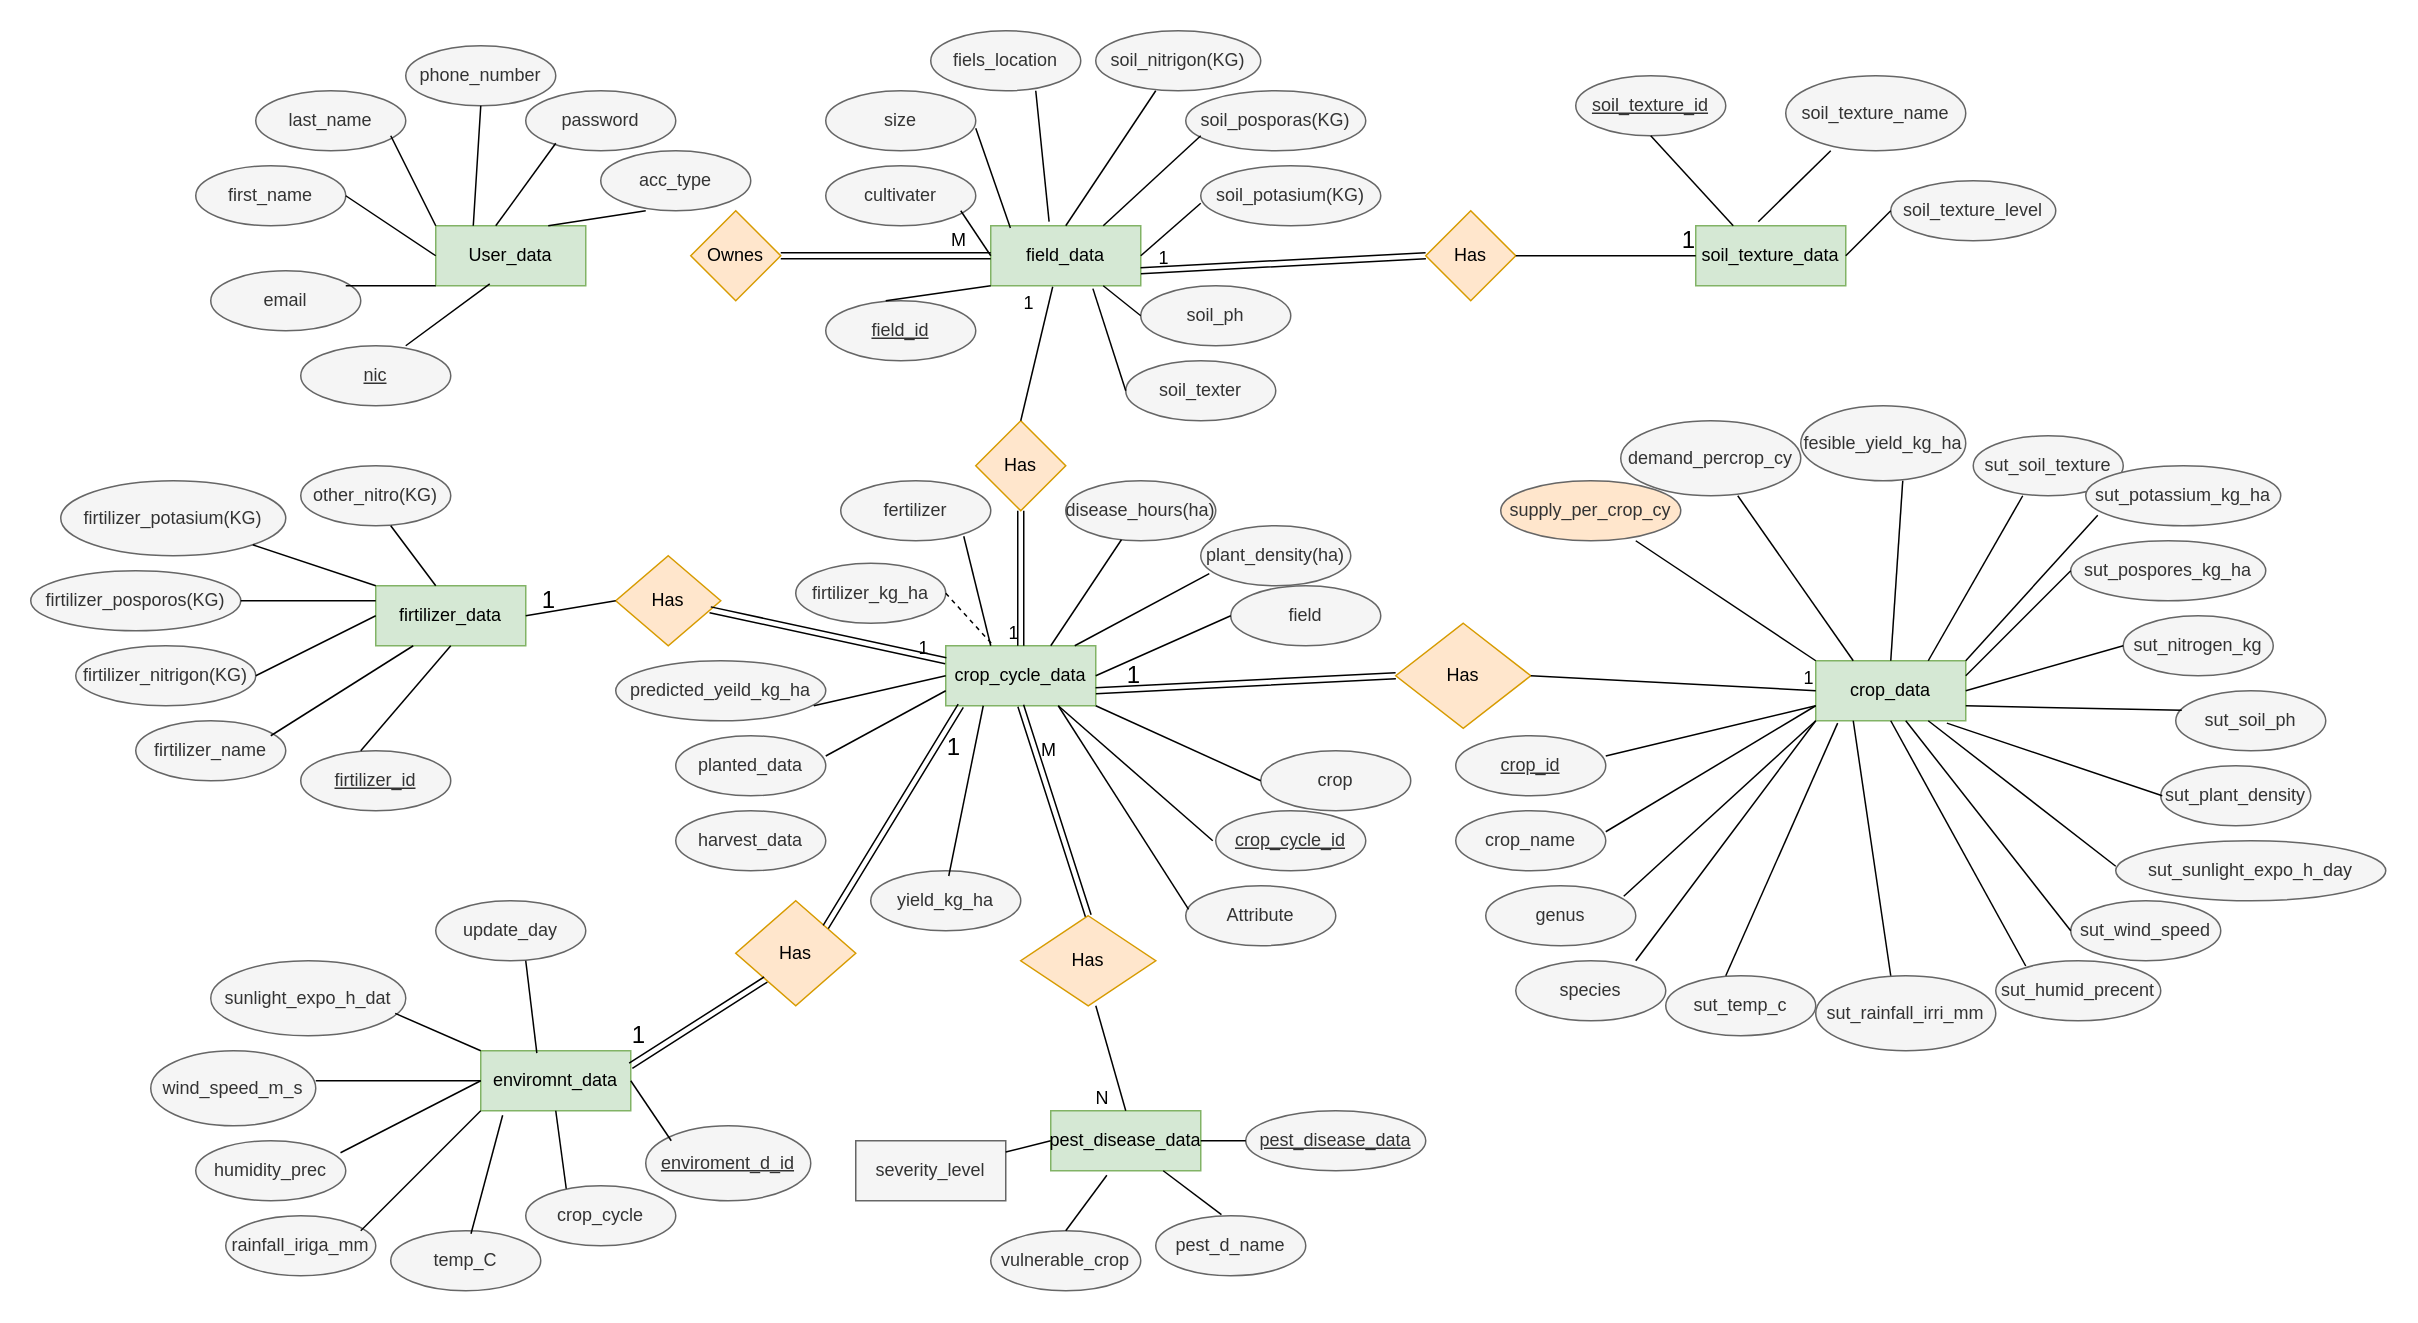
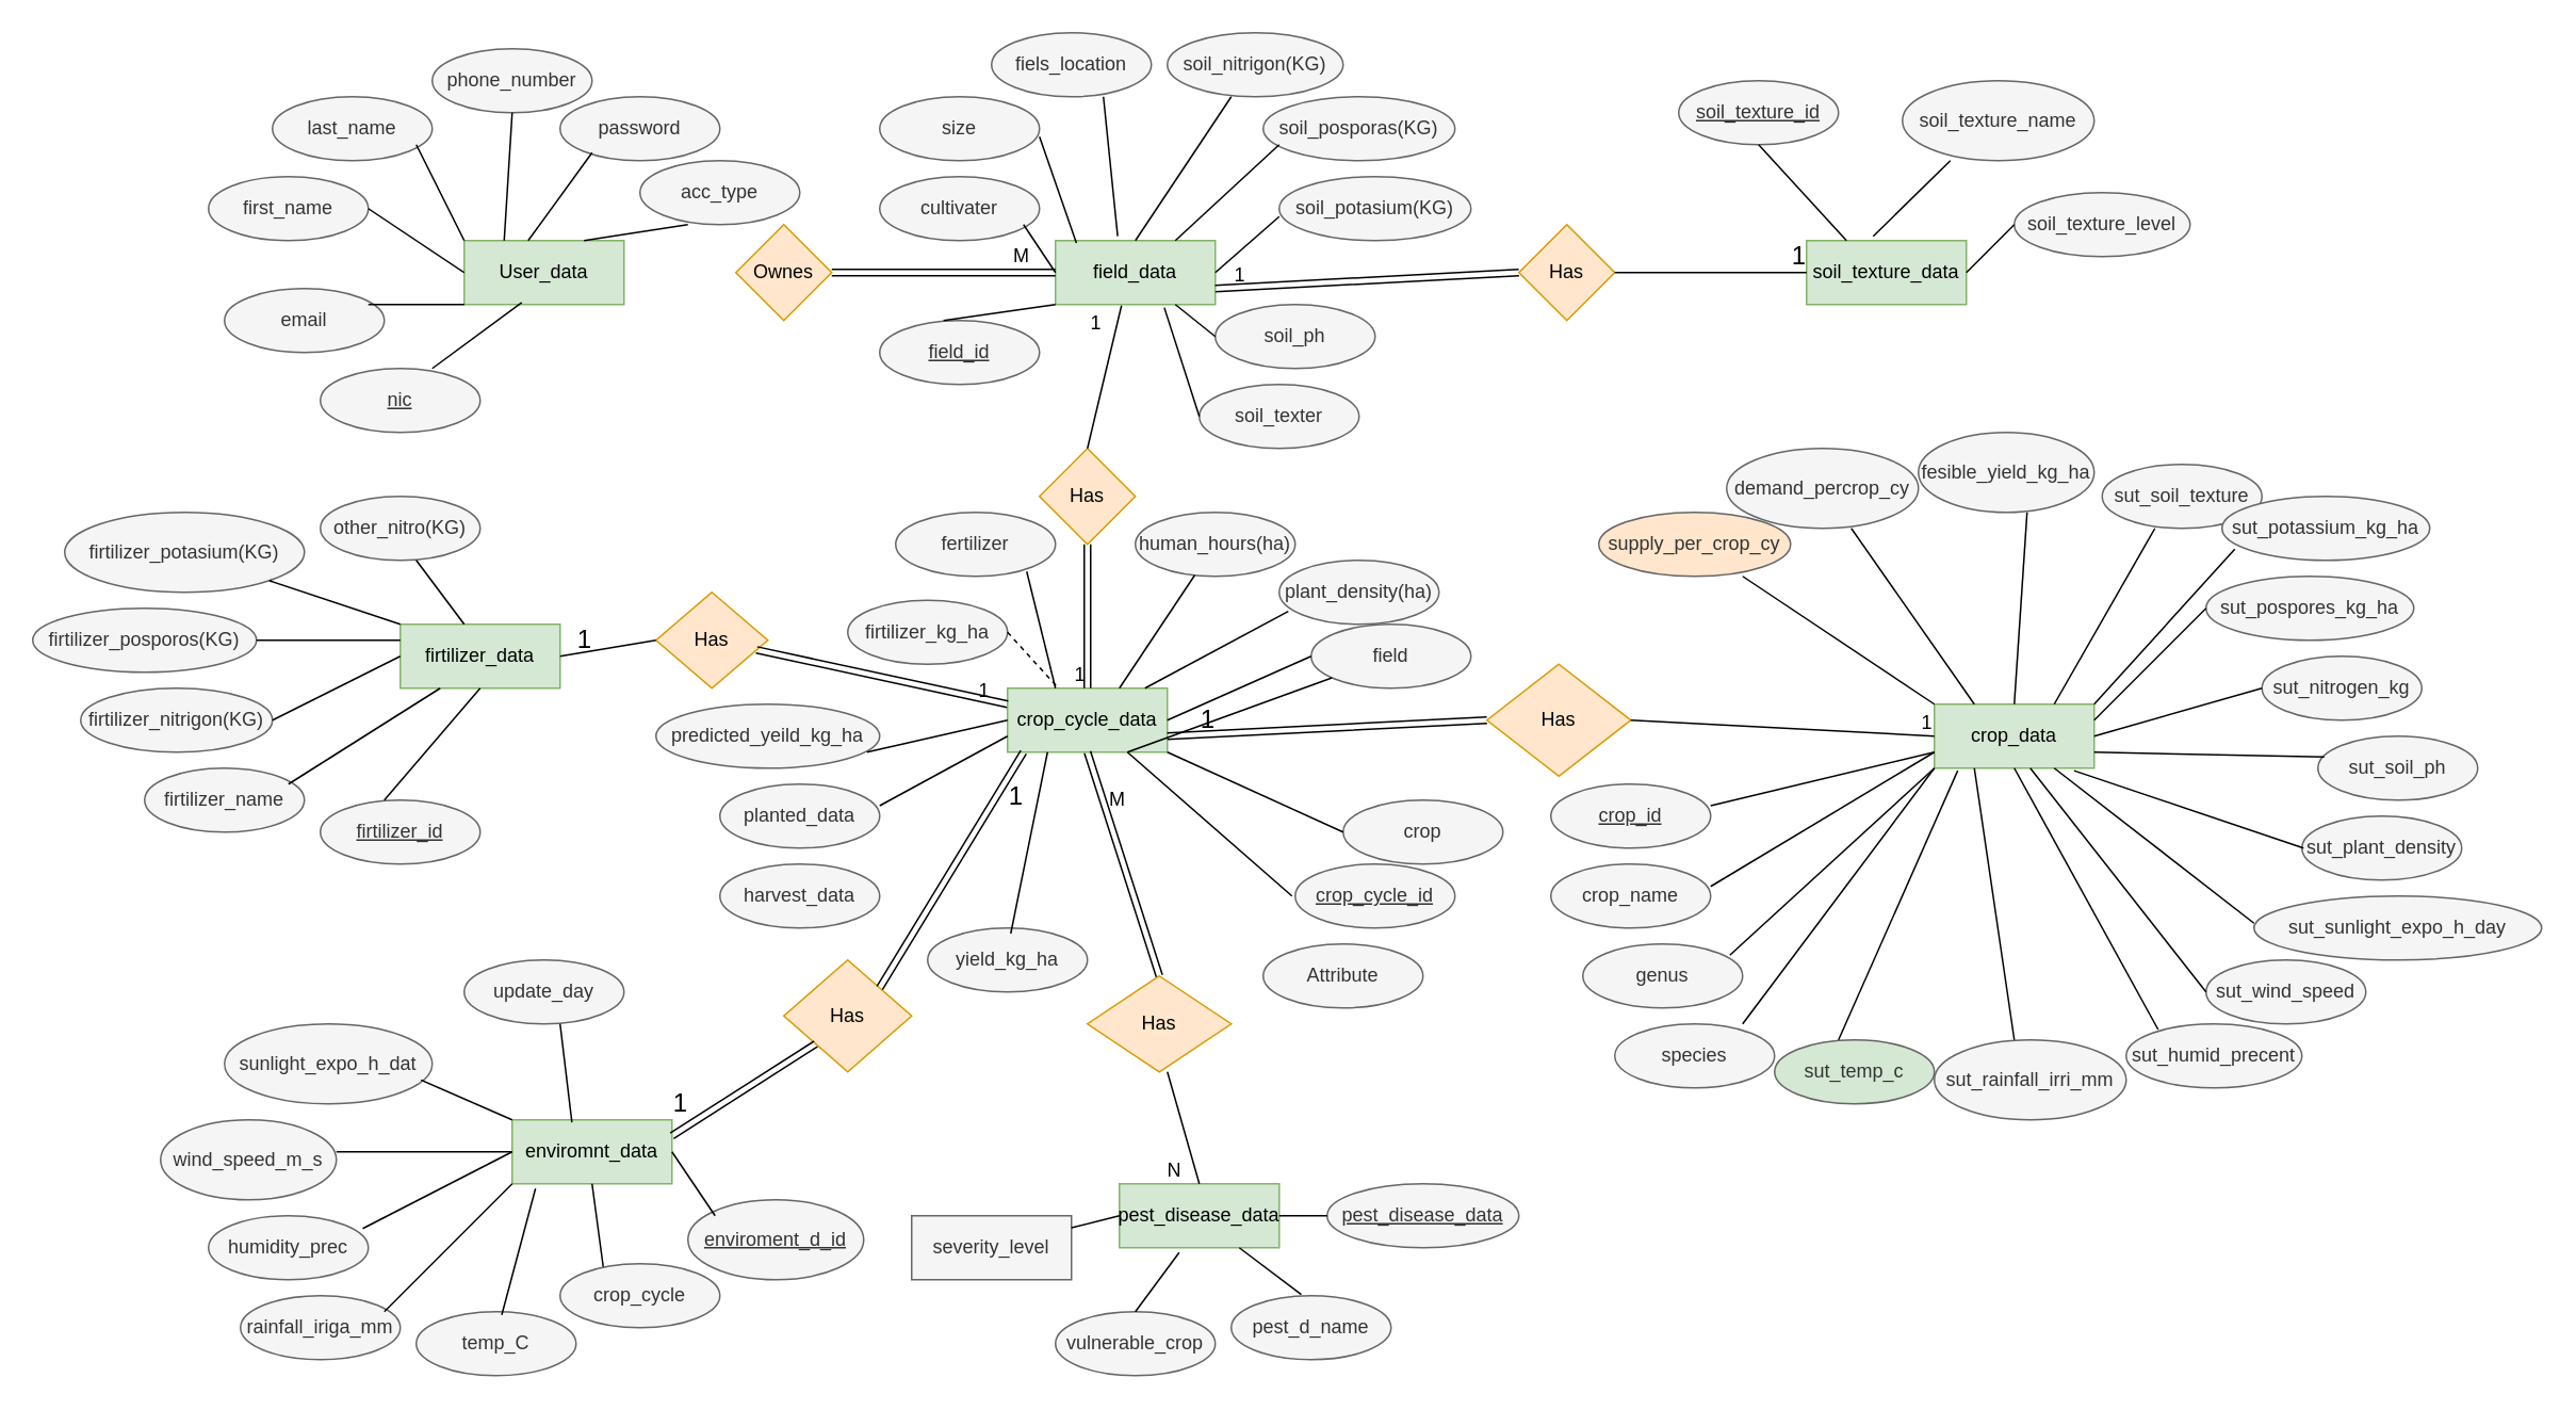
- <mxCell id="50" value="disease_hours(ha)" style="ellipse;whiteSpace=wrap;html=1;align=center;fillColor=#f5f5f5;fontColor=#333333;strokeColor=#666666;" parent="1" vertex="1"><mxGeometry x="710" y="320" width="100" height="40" as="geometry" /></mxCell>
+ <mxCell id="50" value="human_hours(ha)" style="ellipse;whiteSpace=wrap;html=1;align=center;fillColor=#f5f5f5;fontColor=#333333;strokeColor=#666666;" parent="1" vertex="1"><mxGeometry x="710" y="320" width="100" height="40" as="geometry" /></mxCell>
- <mxCell id="106" value="" style="endArrow=none;html=1;rounded=0;entryX=0.019;entryY=0.394;entryDx=0;entryDy=0;exitX=0.75;exitY=1;exitDx=0;exitDy=0;entryPerimeter=0;" parent="1" source="7" target="45" edge="1"><mxGeometry relative="1" as="geometry"><mxPoint x="742" y="650" as="sourcePoint" /><mxPoint x="790" y="603" as="targetPoint" /></mxGeometry></mxCell>
+ <mxCell id="106" value="" style="endArrow=none;html=1;rounded=0;exitX=0.75;exitY=1;exitDx=0;exitDy=0;" parent="1" source="7" target="52" edge="1"><mxGeometry relative="1" as="geometry"><mxPoint x="742" y="650" as="sourcePoint" /><mxPoint x="790" y="603" as="targetPoint" /></mxGeometry></mxCell>
- <mxCell id="76" value="sut_temp_c" style="ellipse;whiteSpace=wrap;html=1;align=center;fillColor=#f5f5f5;fontColor=#333333;strokeColor=#666666;" parent="1" vertex="1"><mxGeometry x="1110" y="650" width="100" height="40" as="geometry" /></mxCell>
+ <mxCell id="76" value="sut_temp_c" style="ellipse;whiteSpace=wrap;html=1;align=center;fillColor=#d5e8d4;fontColor=#333333;strokeColor=#666666;" parent="1" vertex="1"><mxGeometry x="1110" y="650" width="100" height="40" as="geometry" /></mxCell>
